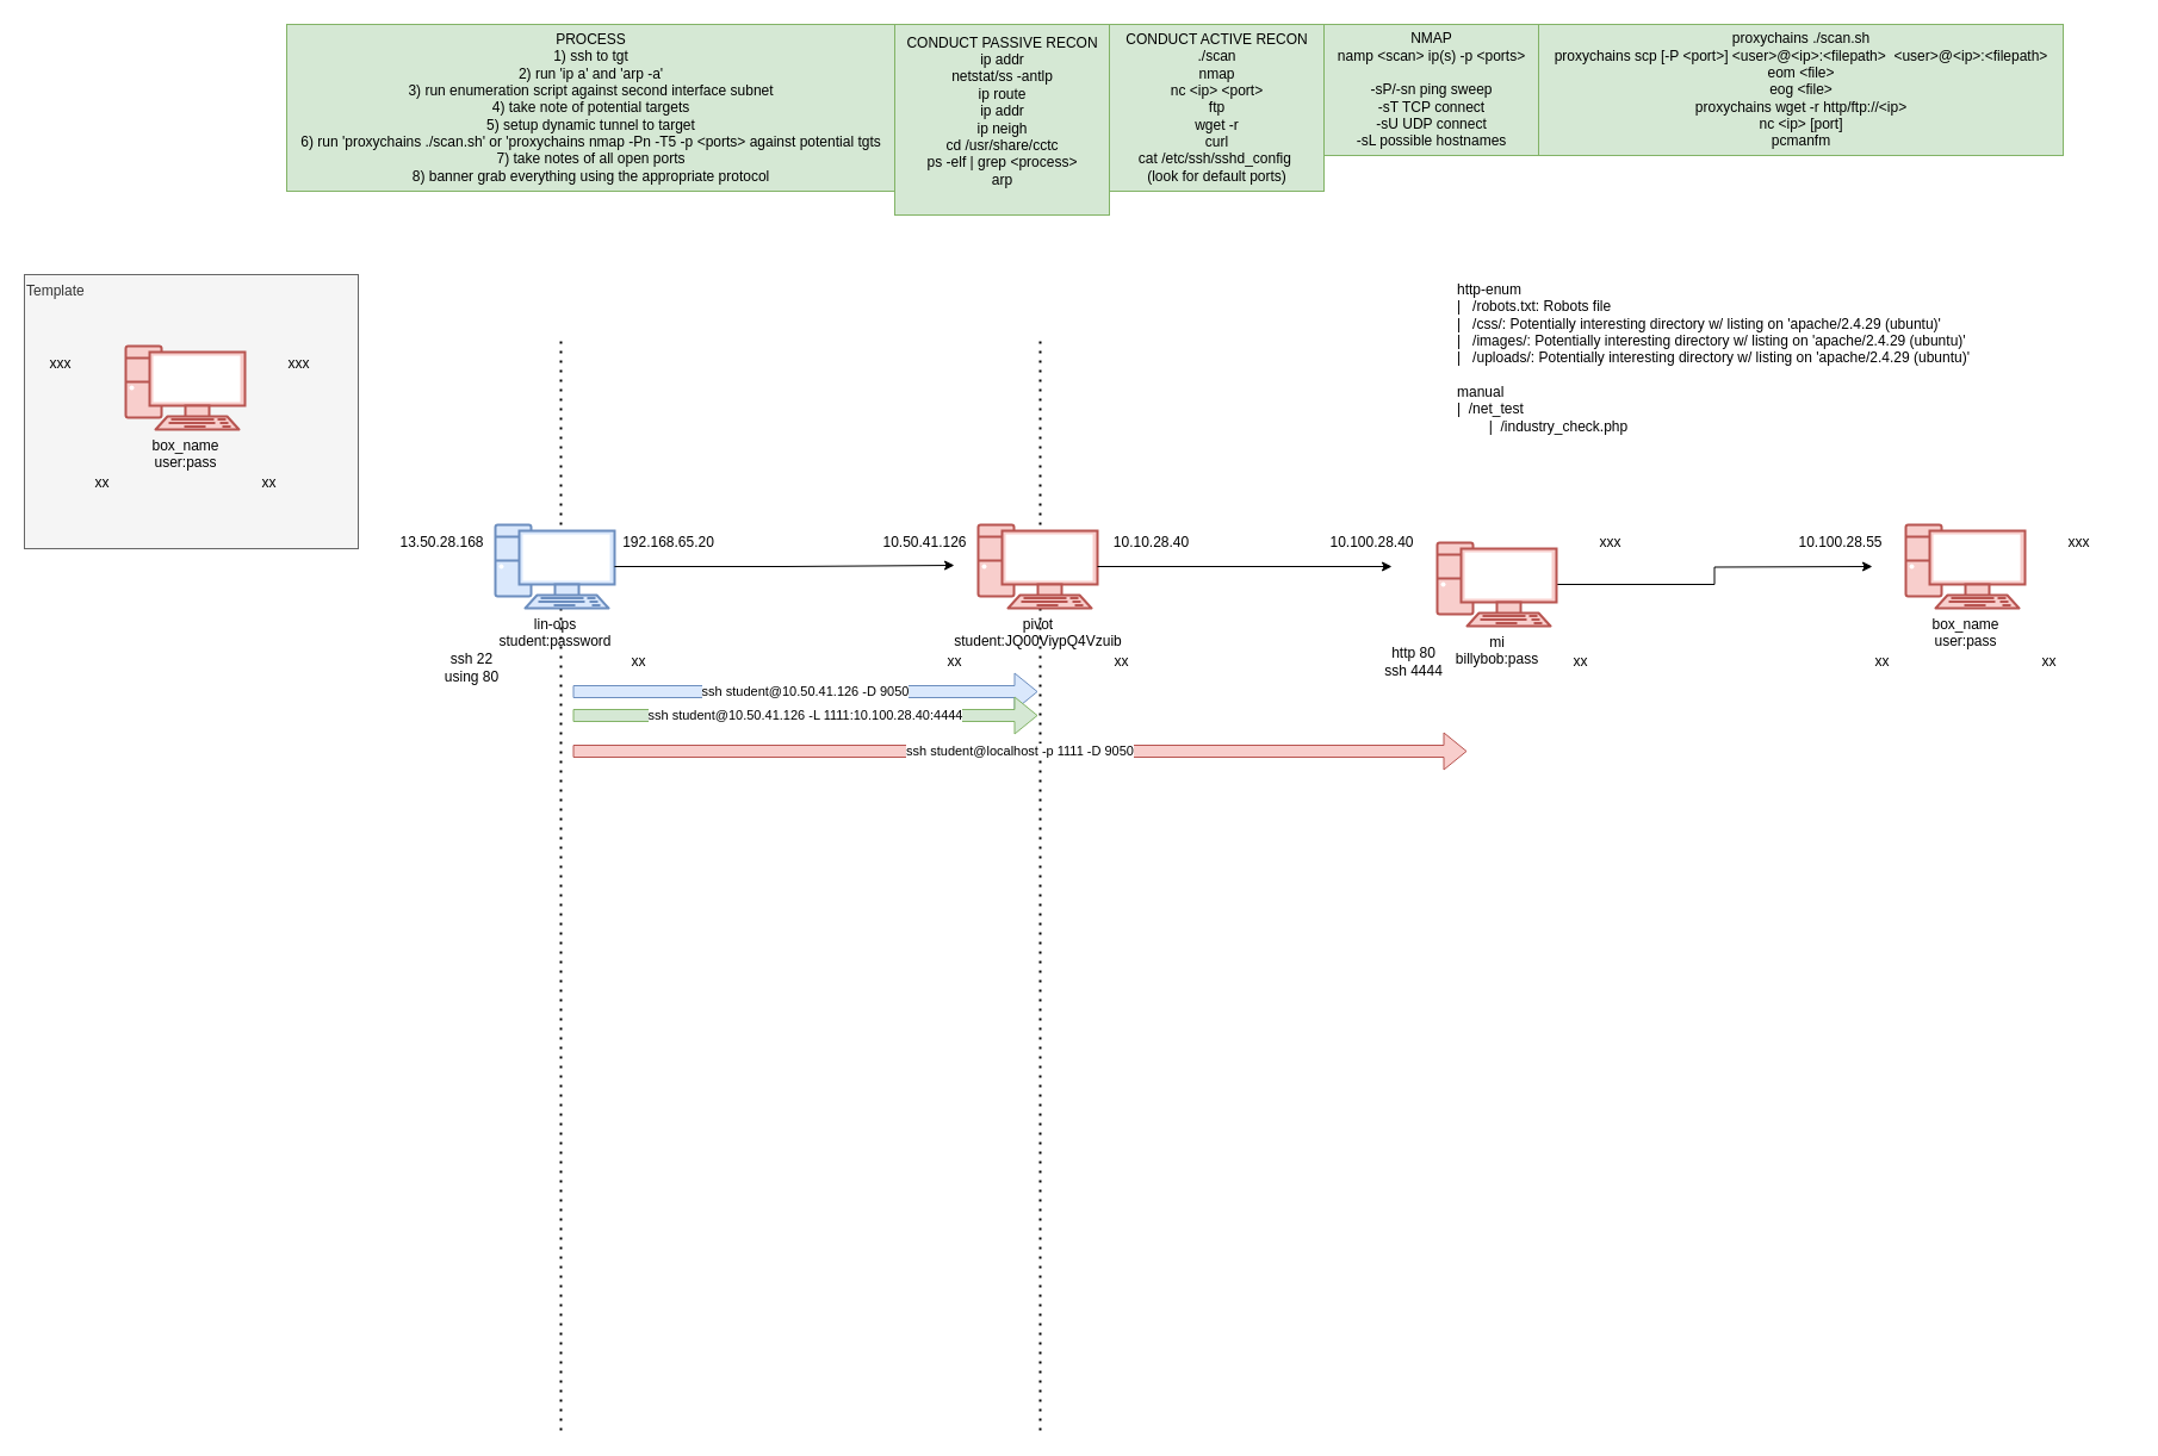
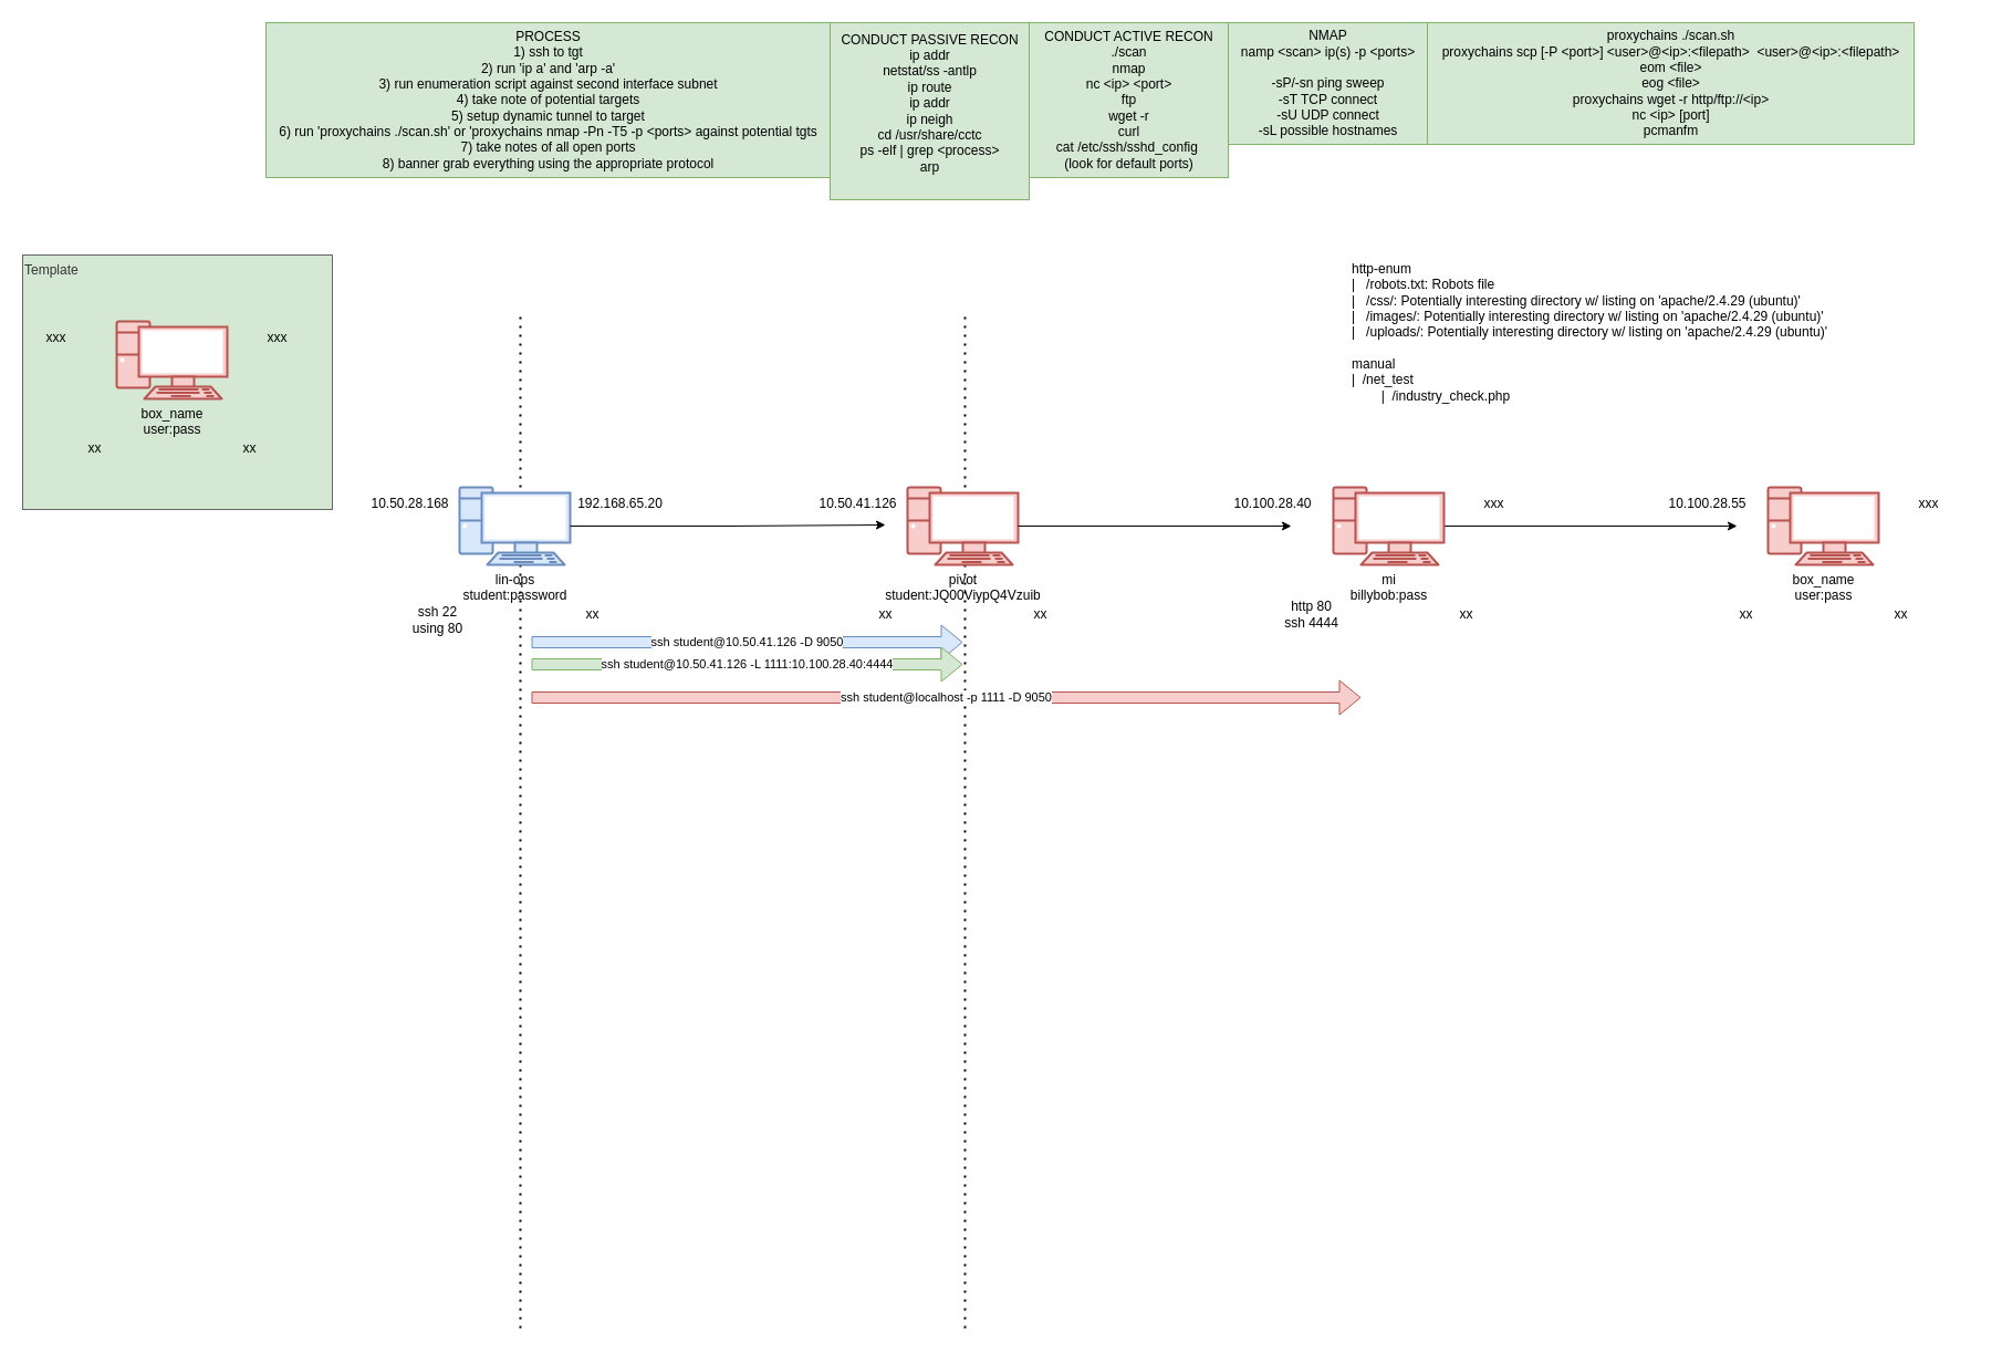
- <mxCell id="4" value="Template" style="whiteSpace=wrap;html=1;verticalAlign=top;align=left;fillColor=#f5f5f5;fontColor=#333333;strokeColor=#666666;" parent="1" vertex="1"><mxGeometry x="20" width="280" height="230" as="geometry" y="230" /></mxCell>
+ <mxCell id="4" value="Template" style="whiteSpace=wrap;html=1;verticalAlign=top;align=left;fillColor=#d5e8d4;fontColor=#333333;strokeColor=#666666;" parent="1" vertex="1"><mxGeometry x="20" width="280" height="230" as="geometry" y="230" /></mxCell>
- <mxCell id="10" value="13.50.28.168" style="text;html=1;align=center;verticalAlign=middle;resizable=0;points=[];autosize=1;strokeColor=none;fillColor=none;" parent="6" vertex="1"><mxGeometry x="-55" width="90" height="30" as="geometry" /></mxCell>
+ <mxCell id="10" value="10.50.28.168" style="text;html=1;align=center;verticalAlign=middle;resizable=0;points=[];autosize=1;strokeColor=none;fillColor=none;" parent="6" vertex="1"><mxGeometry x="-55" width="90" height="30" as="geometry" /></mxCell>
- <mxCell id="16" value="10.10.28.40" style="text;html=1;align=center;verticalAlign=middle;resizable=0;points=[];autosize=1;strokeColor=none;fillColor=none;" parent="13" vertex="1"><mxGeometry x="135" width="90" height="30" as="geometry" /></mxCell>
- <mxCell id="37" value="mi&lt;div&gt;billybob:pass&lt;/div&gt;" style="verticalAlign=top;verticalLabelPosition=bottom;labelPosition=center;align=center;html=1;outlineConnect=0;fillColor=#f8cecc;strokeColor=#b85450;gradientDirection=north;strokeWidth=2;shape=mxgraph.networks.pc;" parent="35" vertex="1"><mxGeometry x="35" y="15" width="100" height="70" as="geometry" /></mxCell>
+ <mxCell id="37" value="mi&lt;div&gt;billybob:pass&lt;/div&gt;" style="verticalAlign=top;verticalLabelPosition=bottom;labelPosition=center;align=center;html=1;outlineConnect=0;fillColor=#f8cecc;strokeColor=#b85450;gradientDirection=north;strokeWidth=2;shape=mxgraph.networks.pc;" parent="35" vertex="1"><mxGeometry x="35" width="100" height="70" as="geometry" /></mxCell>
